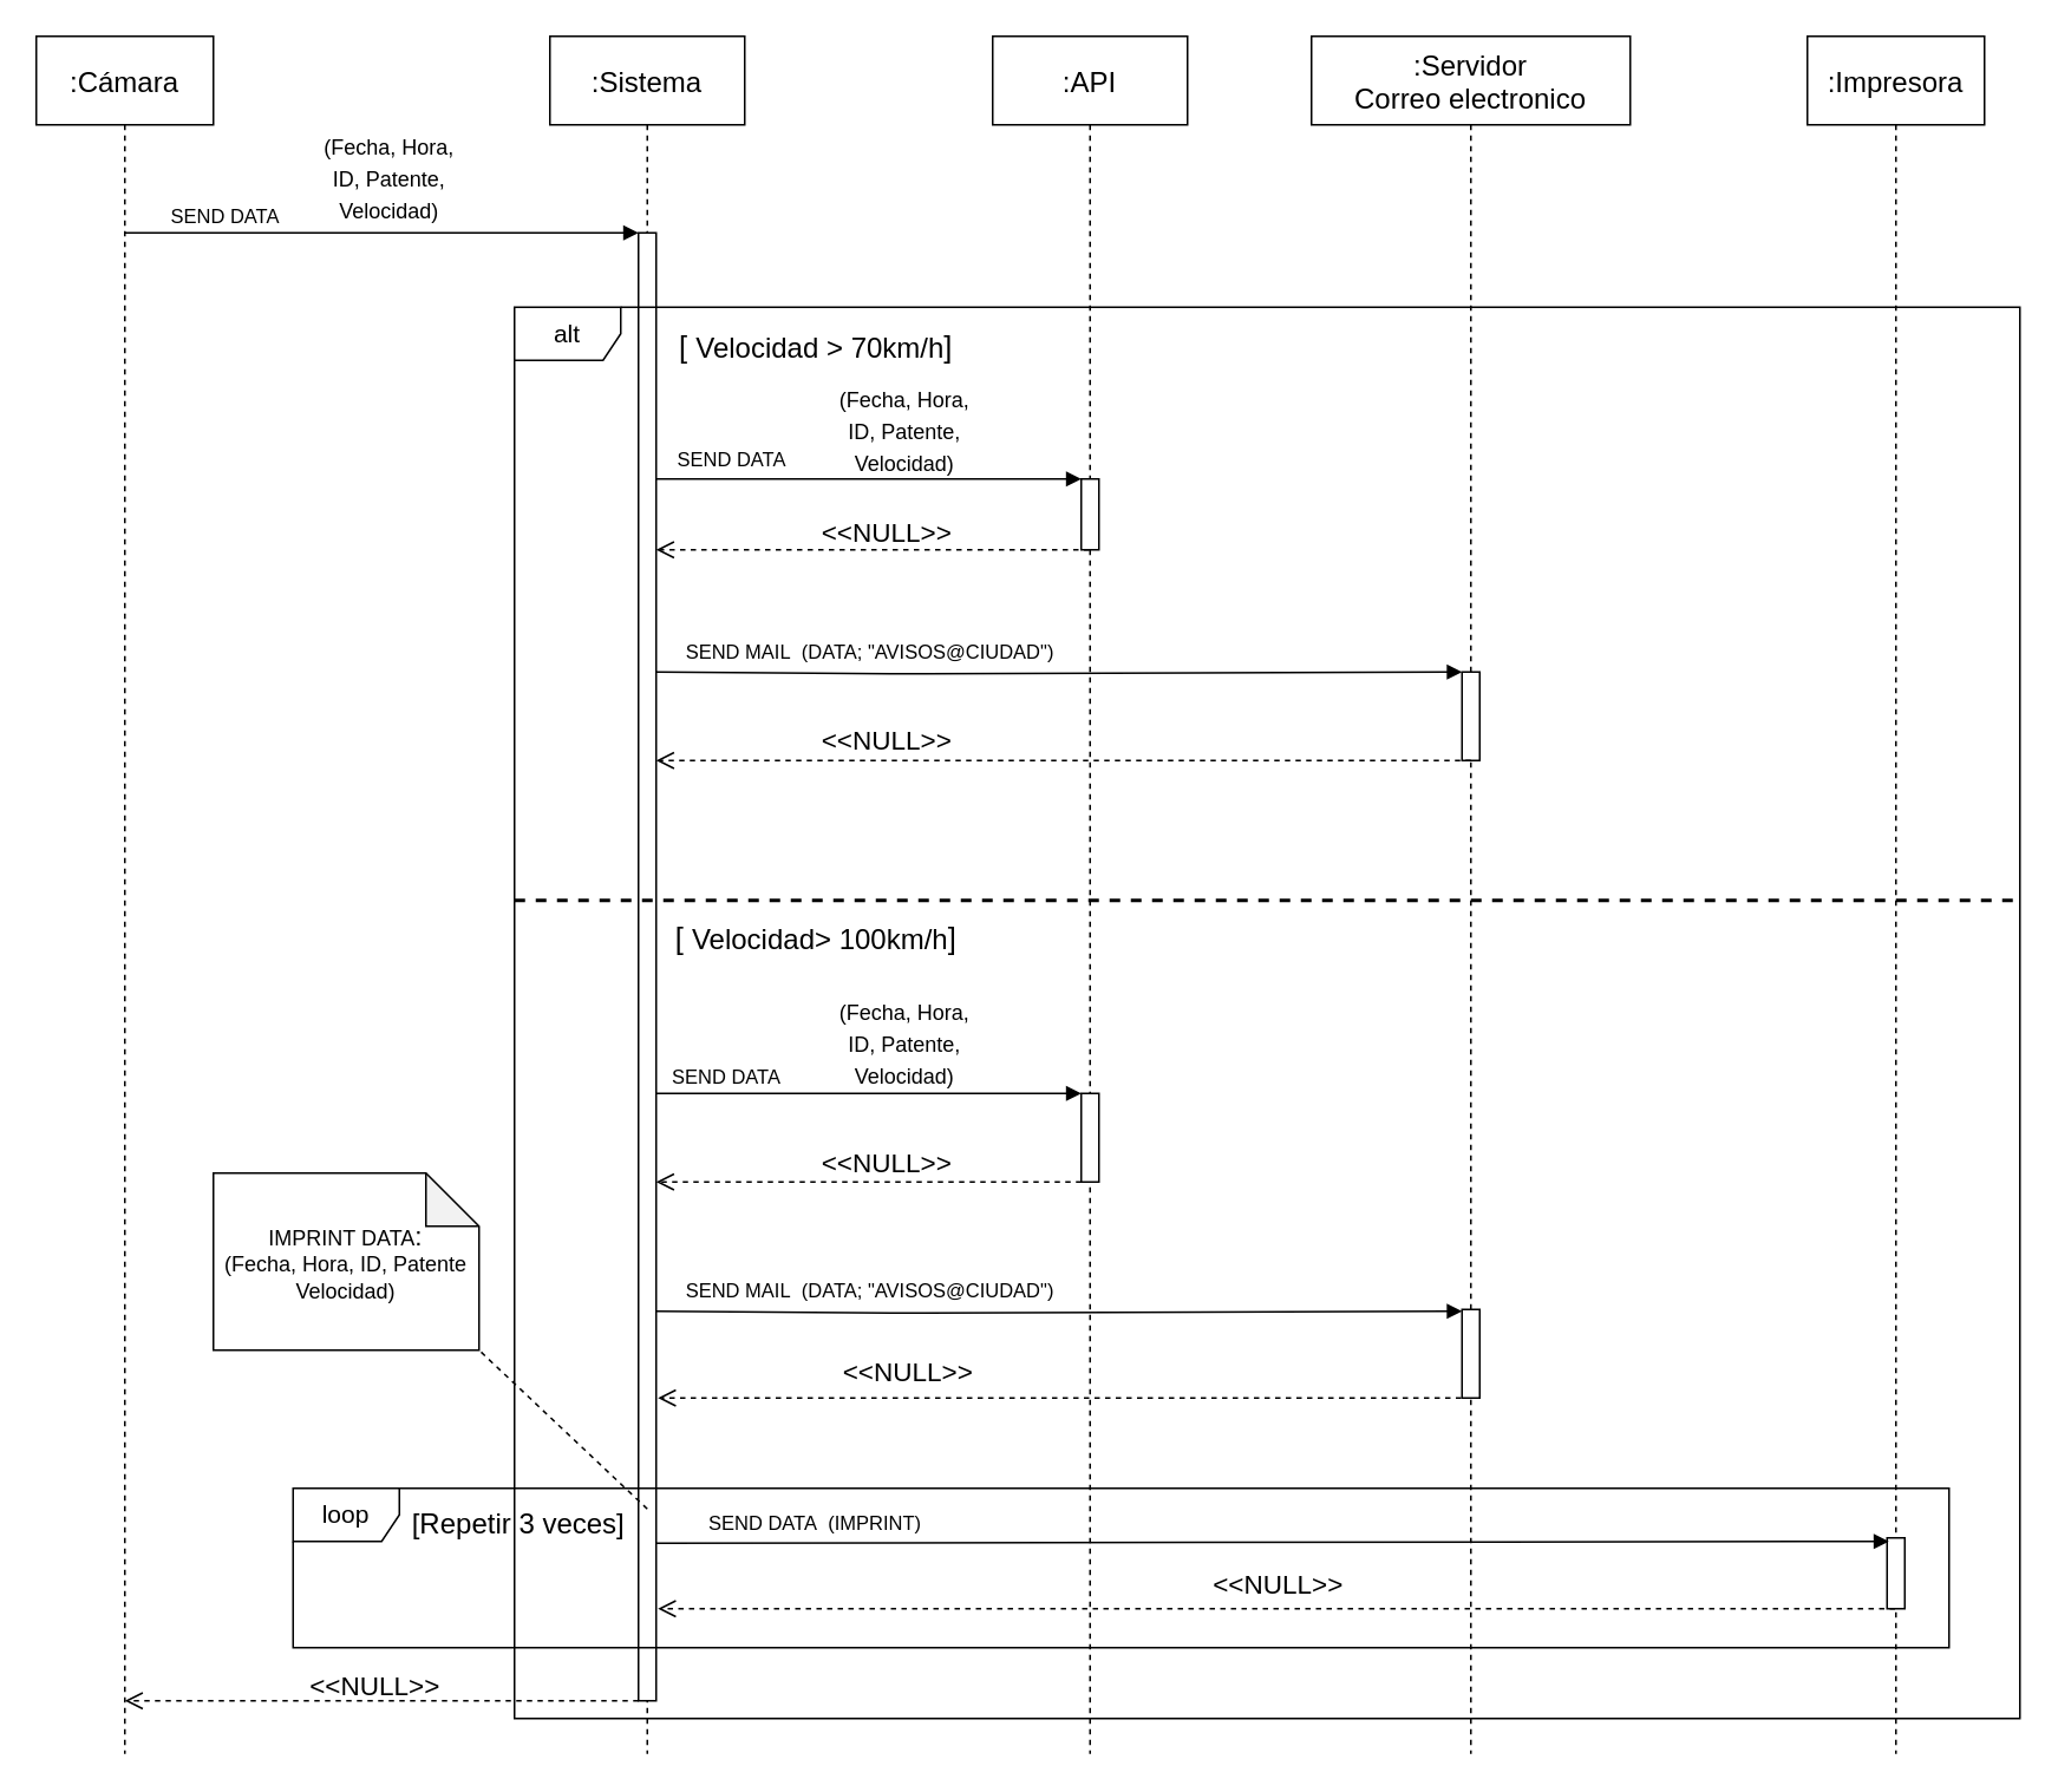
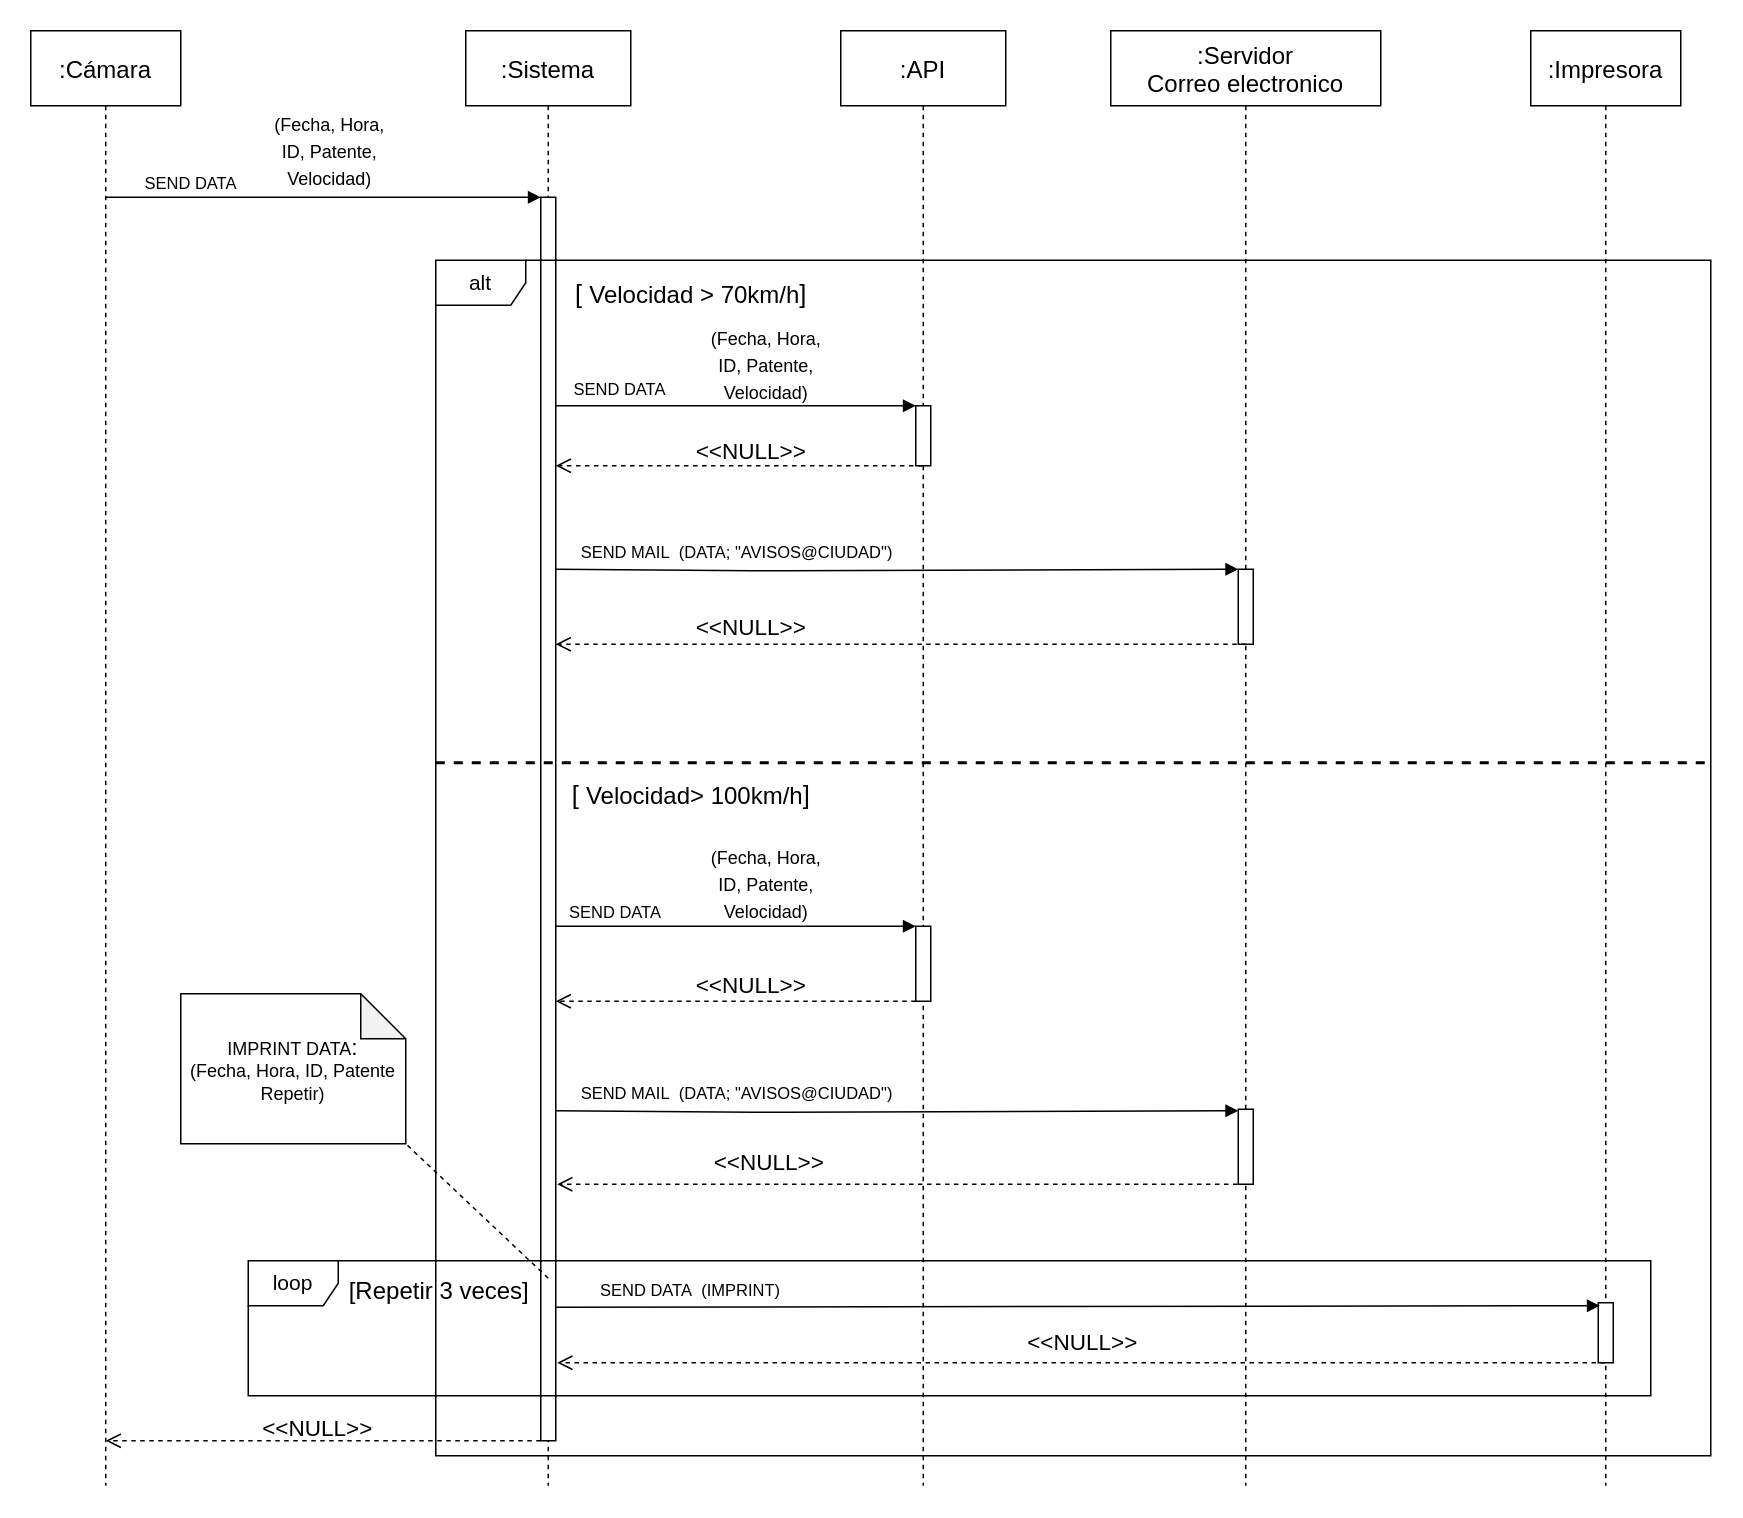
- <mxCell id="38" value="IMPRINT DATA&lt;font style=&quot;font-size: 15px;&quot;&gt;:&lt;/font&gt;&lt;br&gt;(Fecha, Hora, ID, Patente&lt;br&gt;Velocidad)" style="shape=note;whiteSpace=wrap;html=1;backgroundOutline=1;darkOpacity=0.05;" parent="1" vertex="1"><mxGeometry x="120" y="662" width="150" height="100" as="geometry" /></mxCell>
+ <mxCell id="38" value="IMPRINT DATA&lt;font style=&quot;font-size: 15px;&quot;&gt;:&lt;/font&gt;&lt;br&gt;(Fecha, Hora, ID, Patente&lt;br&gt;Repetir)" style="shape=note;whiteSpace=wrap;html=1;backgroundOutline=1;darkOpacity=0.05;" parent="1" vertex="1"><mxGeometry x="120" y="662" width="150" height="100" as="geometry" /></mxCell>
